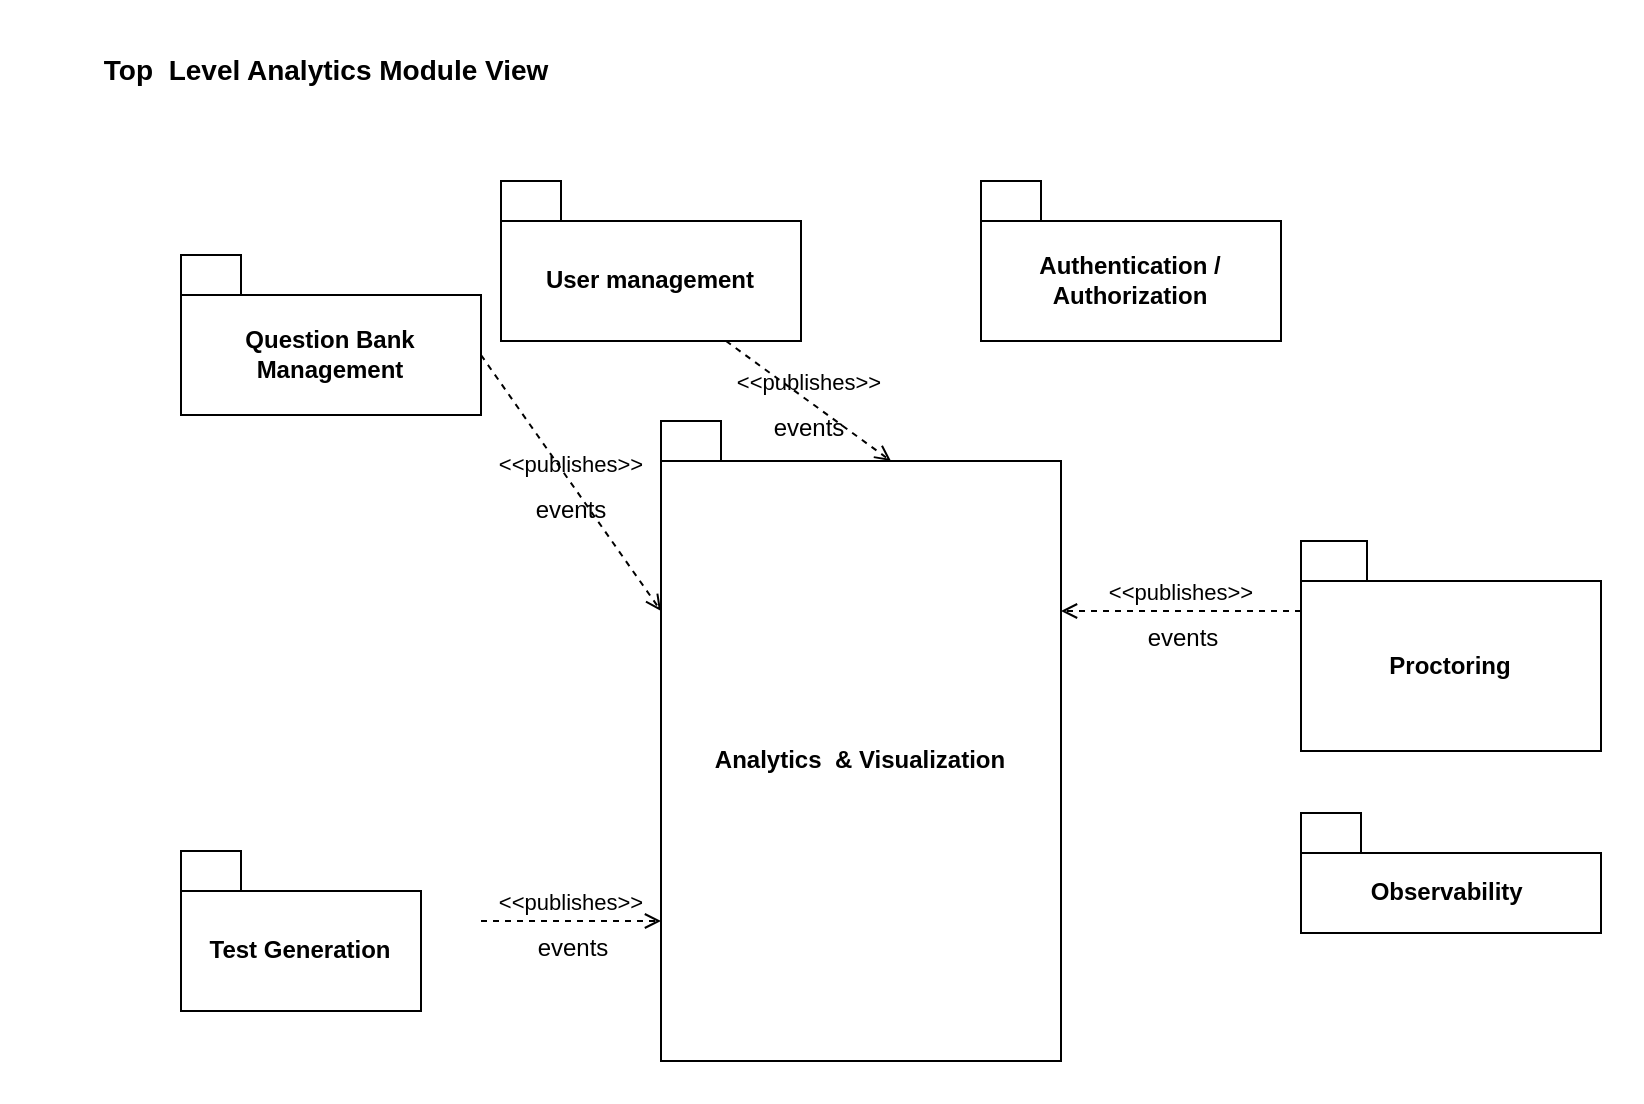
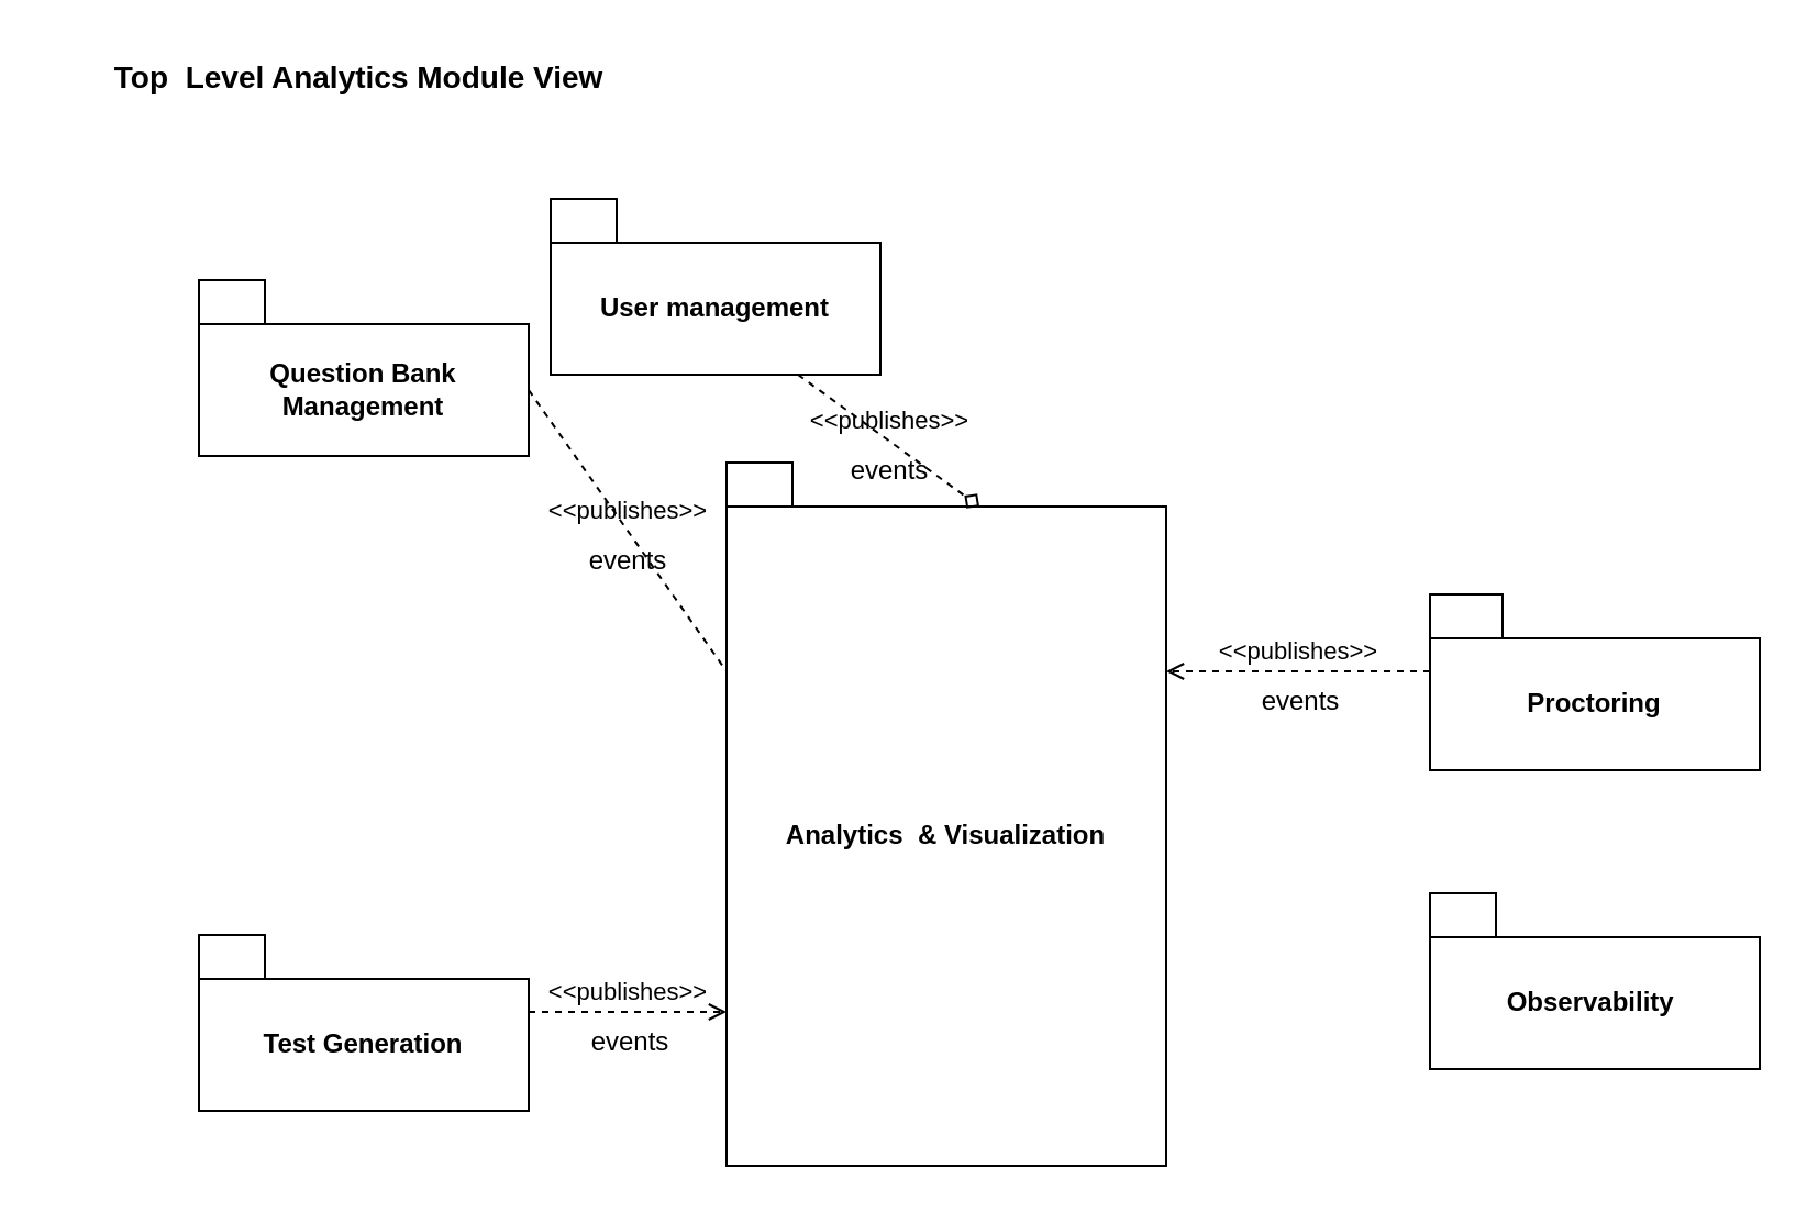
- <mxCell id="5" value="Authentication /&lt;br&gt;Authorization" style="shape=folder;fontStyle=1;tabWidth=30;tabHeight=20;tabPosition=left;html=1;boundedLbl=1;whiteSpace=wrap;" vertex="1" parent="1"><mxGeometry x="490" y="90" width="150" height="80" as="geometry" /></mxCell>
- <mxCell id="15" value="&amp;lt;&amp;lt;publishes&amp;gt;&amp;gt;" style="endArrow=open;html=1;rounded=0;align=center;verticalAlign=bottom;dashed=1;endFill=0;labelBackgroundColor=none;exitX=0.75;exitY=1;exitDx=0;exitDy=0;exitPerimeter=0;entryX=0;entryY=0;entryDx=115;entryDy=20;entryPerimeter=0;" edge="1" parent="1" source="6" target="7"><mxGeometry relative="1" as="geometry"><mxPoint x="320" y="72" as="sourcePoint" /><mxPoint x="410" y="70" as="targetPoint" /></mxGeometry></mxCell>
+ <mxCell id="15" value="&amp;lt;&amp;lt;publishes&amp;gt;&amp;gt;" style="endArrow=diamond;html=1;rounded=0;align=center;verticalAlign=bottom;dashed=1;endFill=0;labelBackgroundColor=none;exitX=0.75;exitY=1;exitDx=0;exitDy=0;exitPerimeter=0;entryX=0;entryY=0;entryDx=115;entryDy=20;entryPerimeter=0;" edge="1" parent="1" source="6" target="7"><mxGeometry relative="1" as="geometry"><mxPoint x="320" y="72" as="sourcePoint" /><mxPoint x="410" y="70" as="targetPoint" /></mxGeometry></mxCell>
- <mxCell id="9" value="&amp;lt;&amp;lt;publishes&amp;gt;&amp;gt;" style="endArrow=open;html=1;rounded=0;align=center;verticalAlign=bottom;dashed=1;endFill=0;labelBackgroundColor=none;exitX=0;exitY=0;exitDx=150;exitDy=50;exitPerimeter=0;entryX=0;entryY=0;entryDx=0;entryDy=95;entryPerimeter=0;" edge="1" parent="1" source="3" target="7"><mxGeometry relative="1" as="geometry"><mxPoint x="240" y="300" as="sourcePoint" /><mxPoint x="330" y="300" as="targetPoint" /></mxGeometry></mxCell>
+ <mxCell id="9" value="&amp;lt;&amp;lt;publishes&amp;gt;&amp;gt;" style="endArrow=none;html=1;rounded=0;align=center;verticalAlign=bottom;dashed=1;endFill=0;labelBackgroundColor=none;exitX=0;exitY=0;exitDx=150;exitDy=50;exitPerimeter=0;entryX=0;entryY=0;entryDx=0;entryDy=95;entryPerimeter=0;" edge="1" parent="1" source="3" target="7"><mxGeometry relative="1" as="geometry"><mxPoint x="240" y="300" as="sourcePoint" /><mxPoint x="330" y="300" as="targetPoint" /></mxGeometry></mxCell>
- <mxCell id="2" value="Proctoring" style="shape=folder;fontStyle=1;tabWidth=33;tabHeight=20;tabPosition=left;html=1;boundedLbl=1;whiteSpace=wrap;" vertex="1" parent="1"><mxGeometry x="650" y="270" width="150" height="105" as="geometry" /></mxCell>
+ <mxCell id="2" value="Proctoring" style="shape=folder;fontStyle=1;tabWidth=33;tabHeight=20;tabPosition=left;html=1;boundedLbl=1;whiteSpace=wrap;" vertex="1" parent="1"><mxGeometry x="650" y="270" width="150" height="80" as="geometry" /></mxCell>
- <mxCell id="8" value="Observability&amp;nbsp;" style="shape=folder;fontStyle=1;tabWidth=30;tabHeight=20;tabPosition=left;html=1;boundedLbl=1;whiteSpace=wrap;" vertex="1" parent="1"><mxGeometry x="650" y="406" width="150" height="60" as="geometry" /></mxCell>
+ <mxCell id="8" value="Observability&amp;nbsp;" style="shape=folder;fontStyle=1;tabWidth=30;tabHeight=20;tabPosition=left;html=1;boundedLbl=1;whiteSpace=wrap;" vertex="1" parent="1"><mxGeometry x="650" y="406" width="150" height="80" as="geometry" /></mxCell>
- <mxCell id="4" value="Test Generation" style="shape=folder;fontStyle=1;tabWidth=30;tabHeight=20;tabPosition=left;html=1;boundedLbl=1;whiteSpace=wrap;" vertex="1" parent="1"><mxGeometry x="90" y="425" width="120" height="80" as="geometry" /></mxCell>
+ <mxCell id="4" value="Test Generation" style="shape=folder;fontStyle=1;tabWidth=30;tabHeight=20;tabPosition=left;html=1;boundedLbl=1;whiteSpace=wrap;" vertex="1" parent="1"><mxGeometry x="90" y="425" width="150" height="80" as="geometry" /></mxCell>
